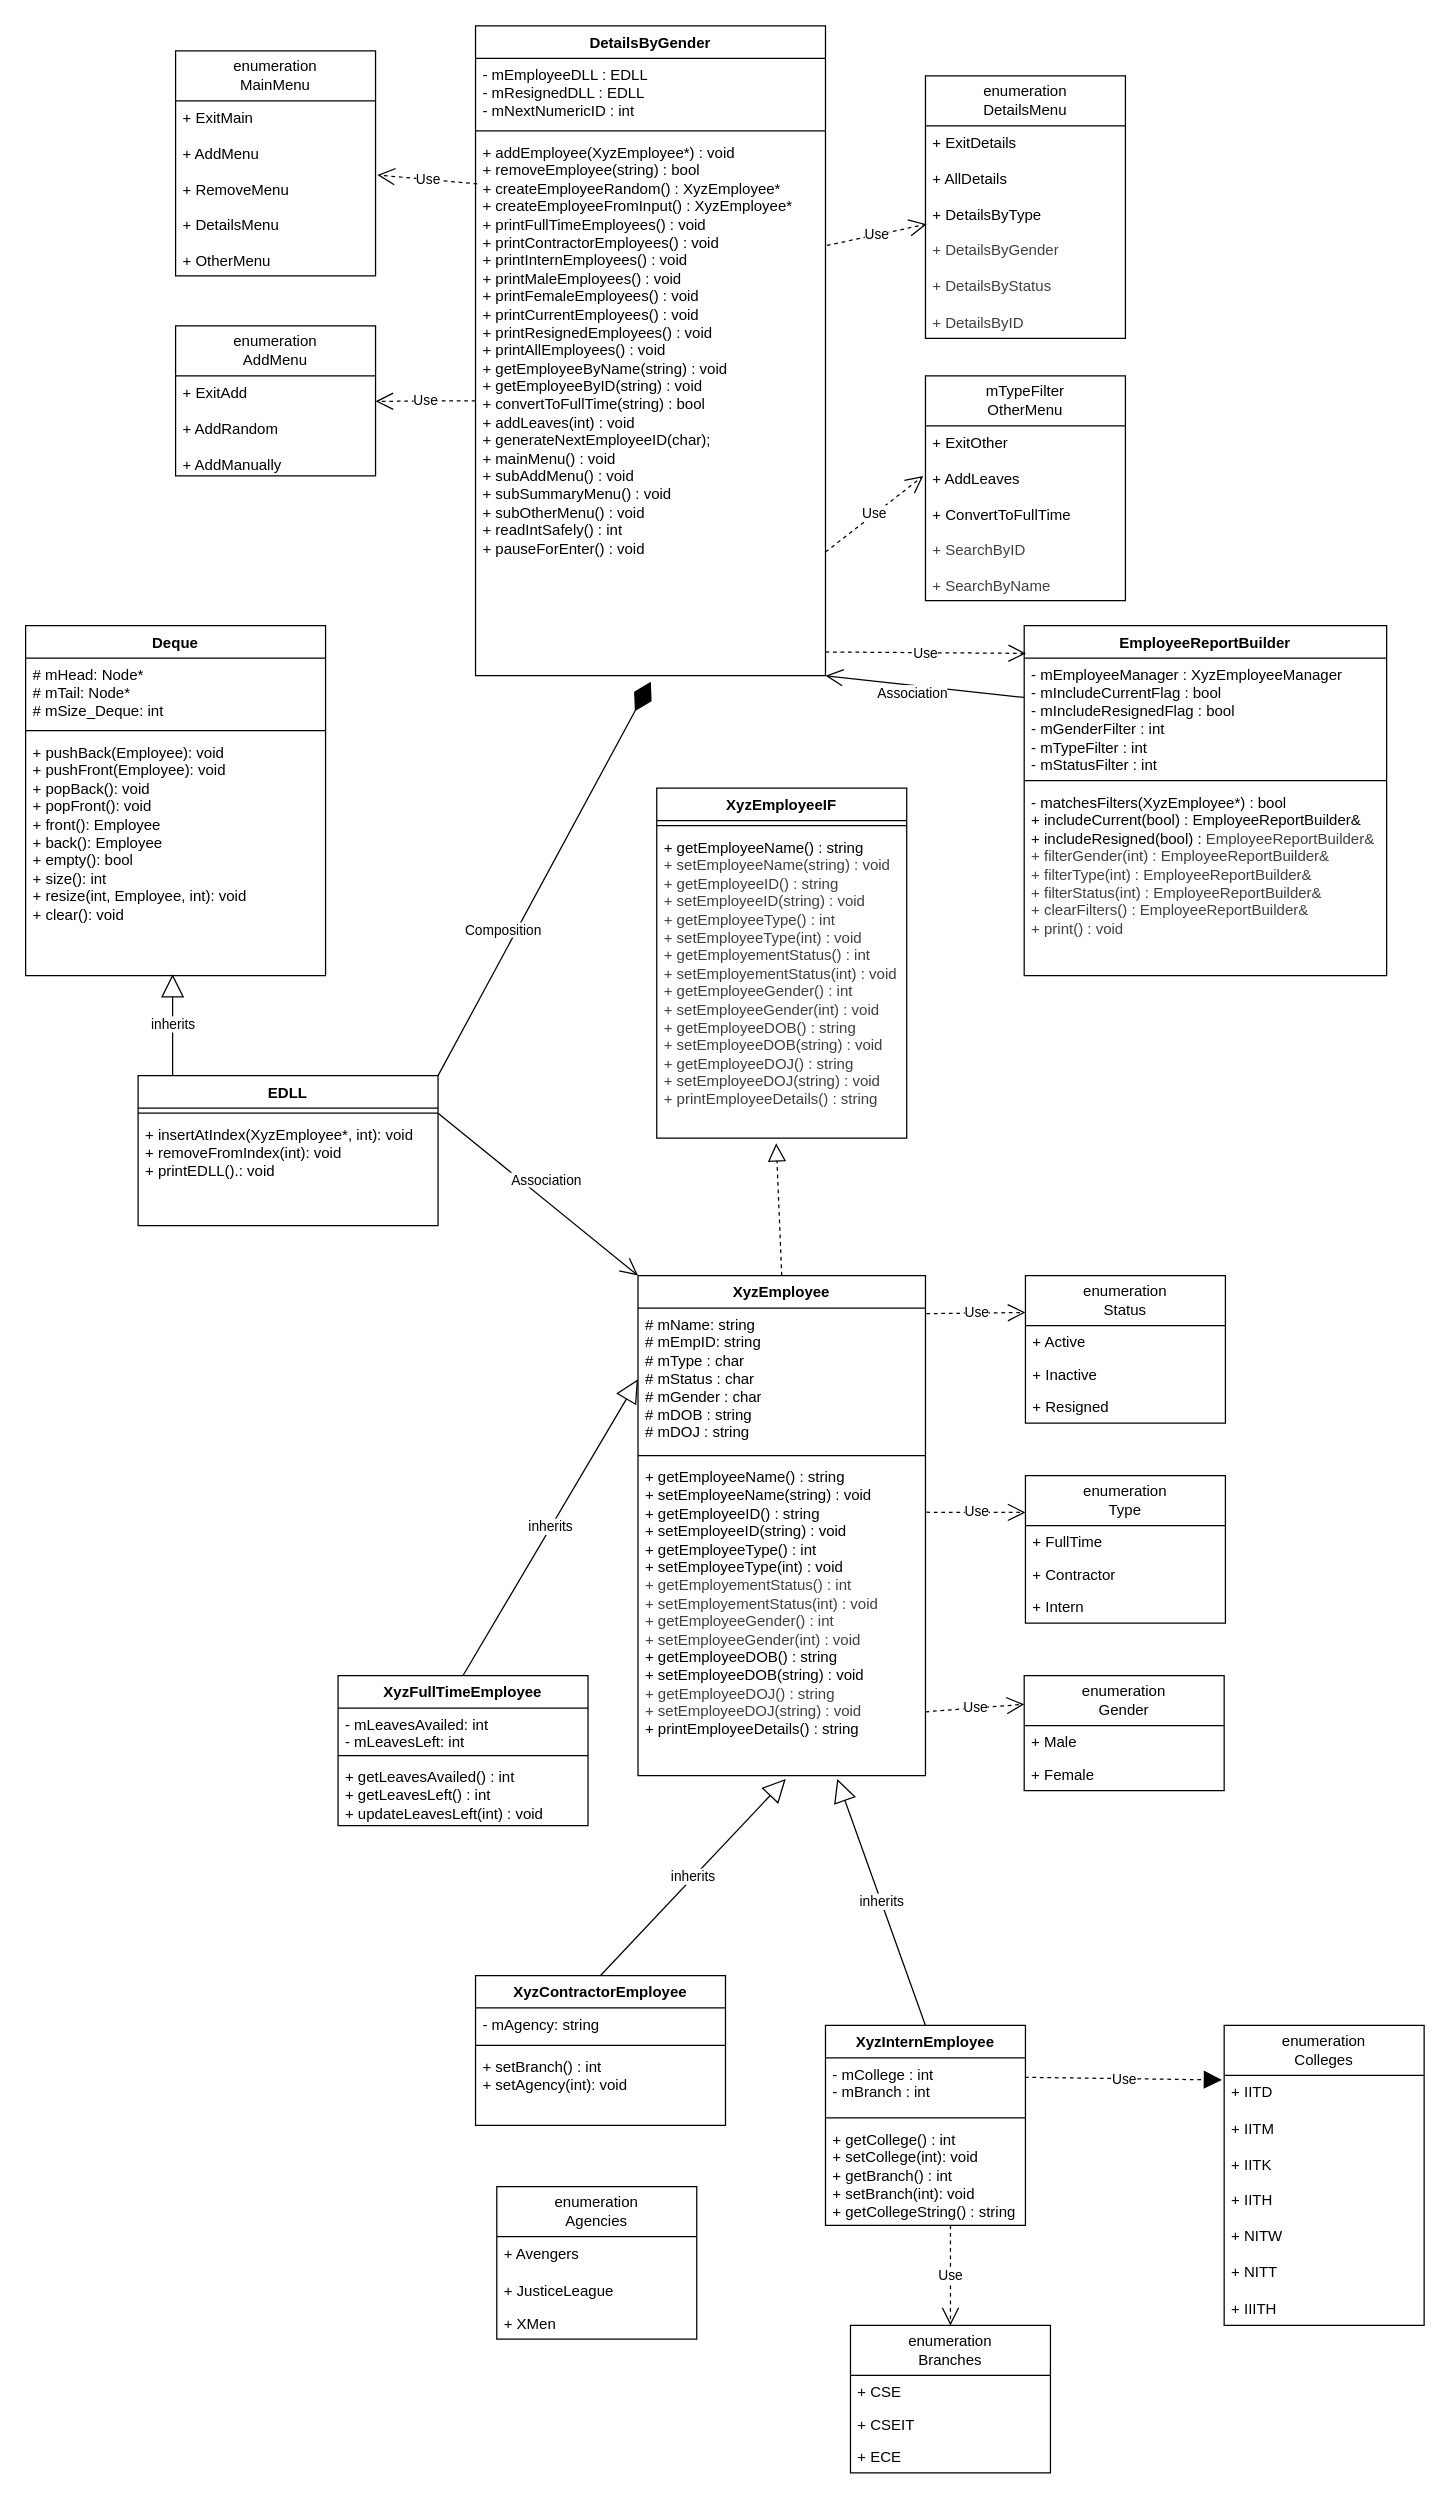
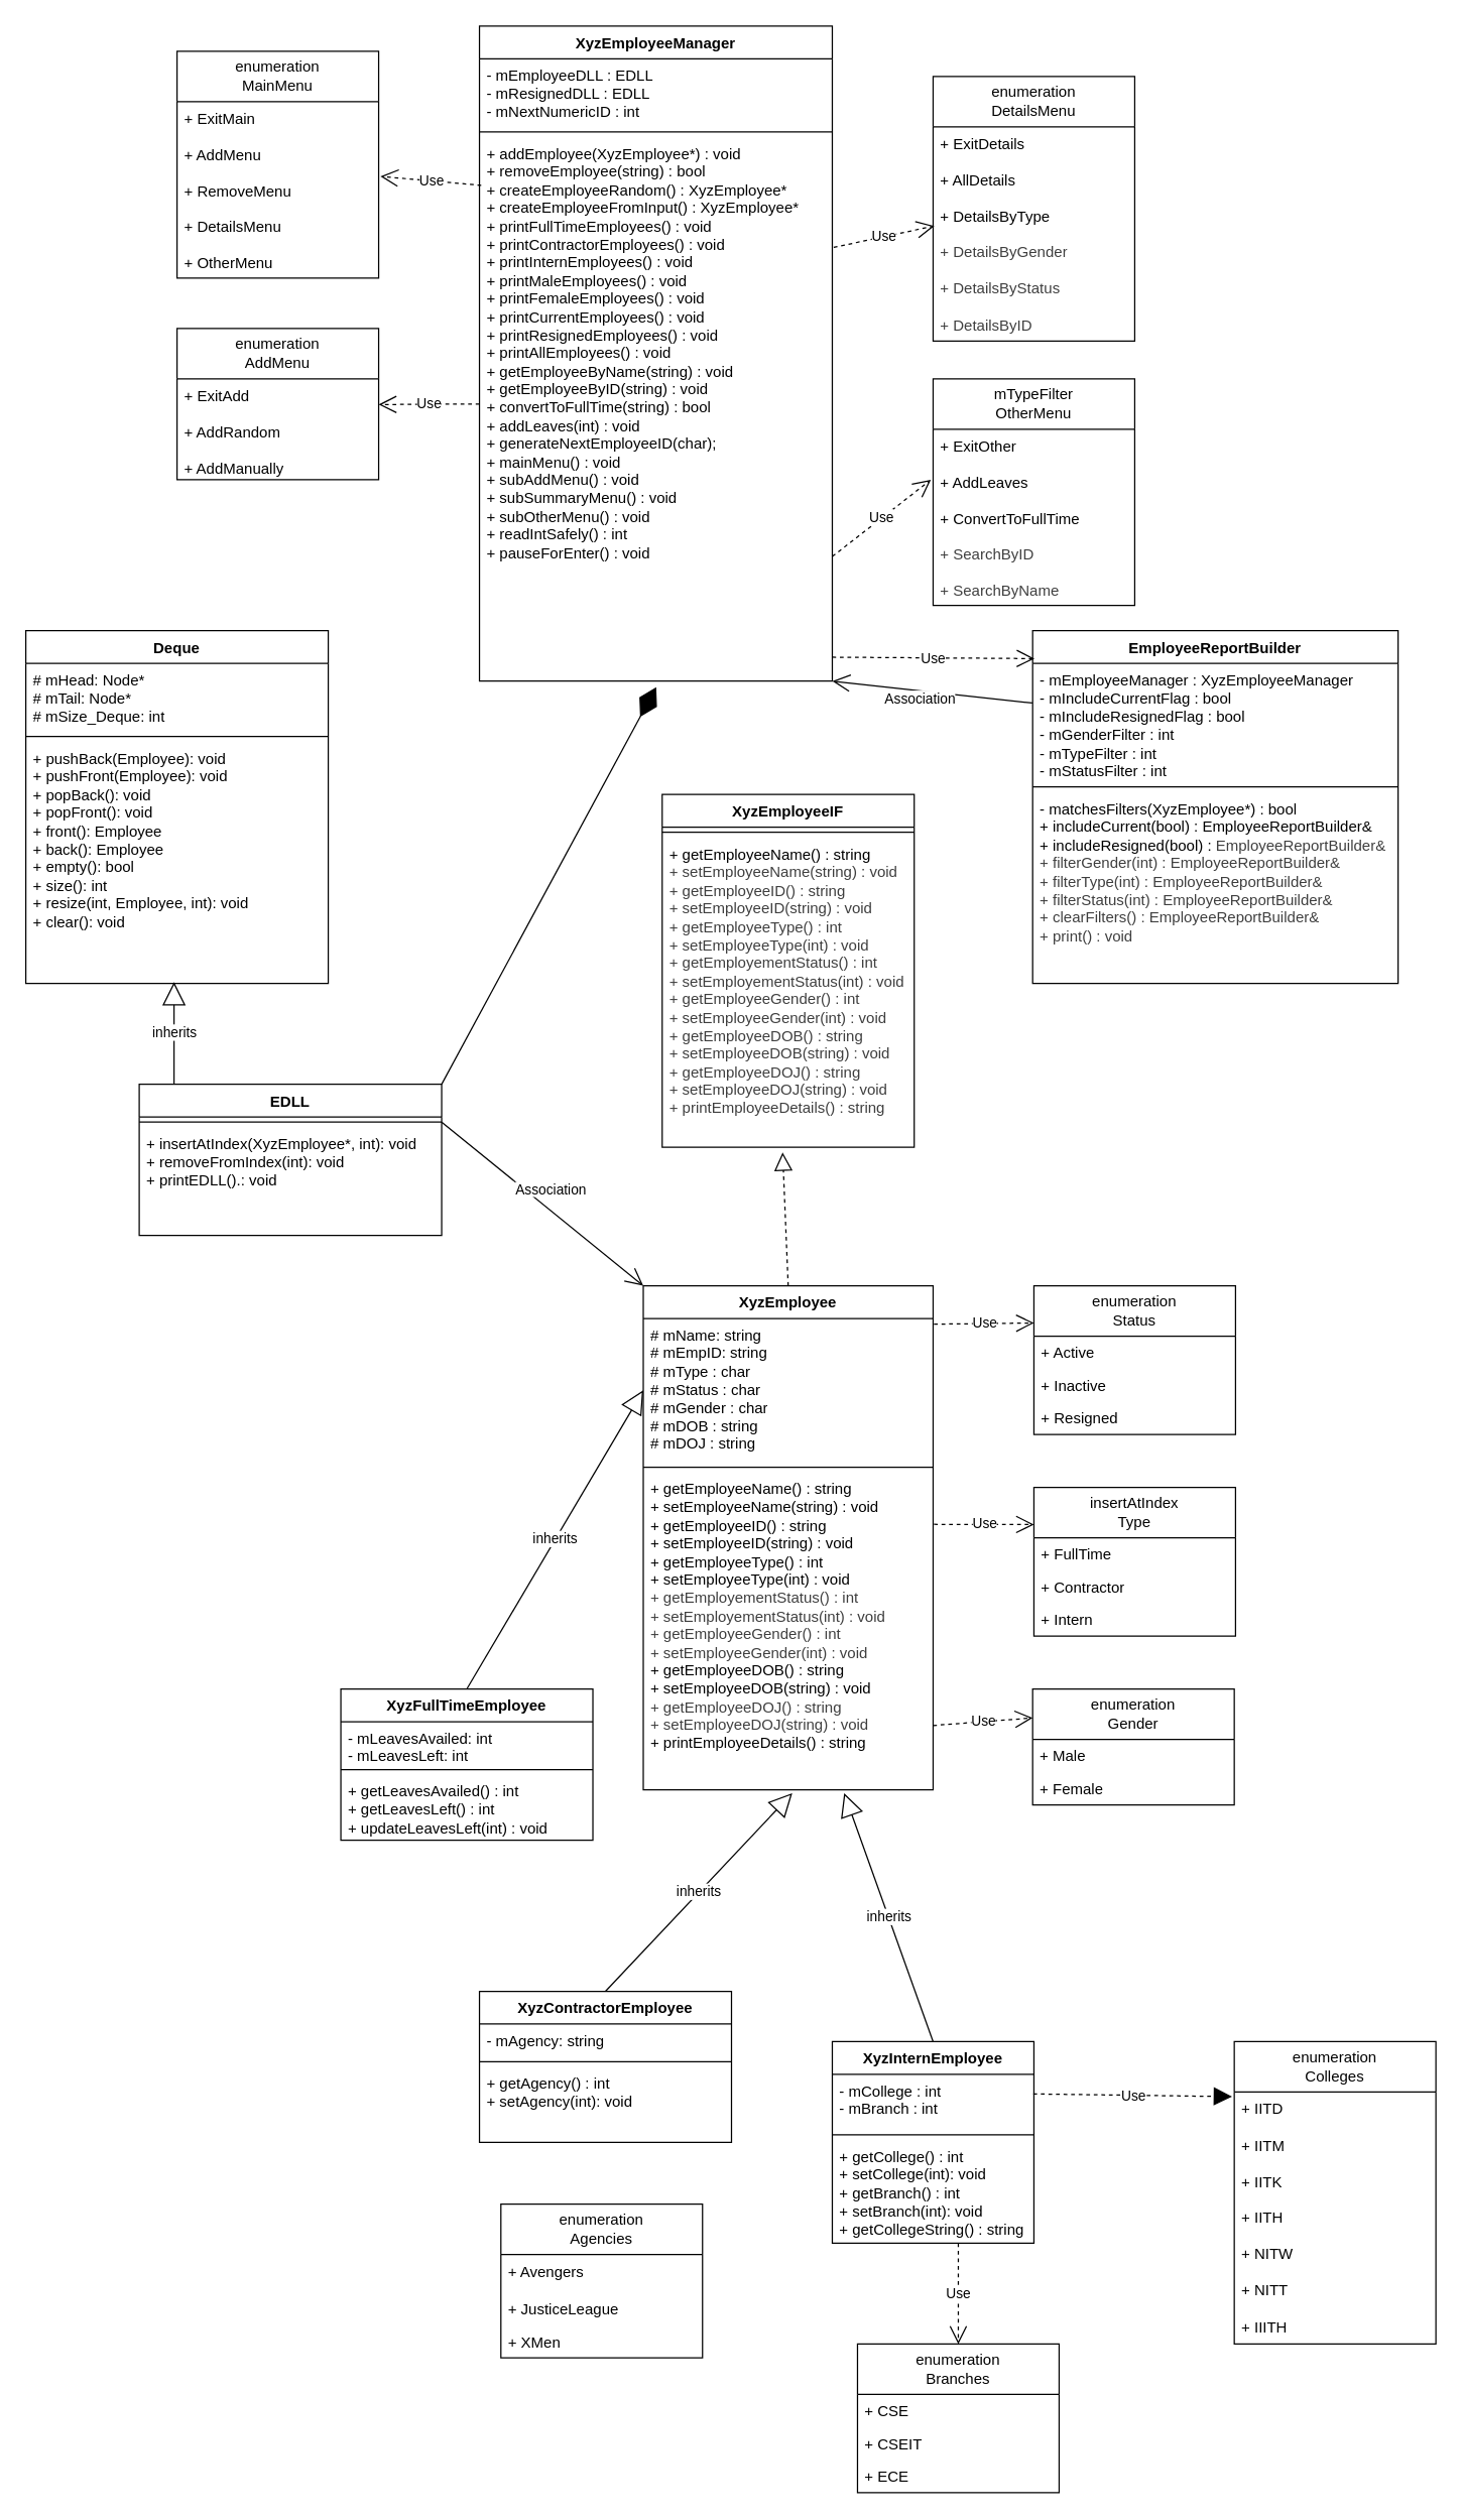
- <mxCell id="13" value="DetailsByGender" style="swimlane;fontStyle=1;align=center;verticalAlign=top;childLayout=stackLayout;horizontal=1;startSize=26;horizontalStack=0;resizeParent=1;resizeParentMax=0;resizeLast=0;collapsible=1;marginBottom=0;whiteSpace=wrap;html=1;" parent="1" vertex="1"><mxGeometry y="20" width="280" height="520" as="geometry" x="380" /></mxCell>
+ <mxCell id="13" value="XyzEmployeeManager" style="swimlane;fontStyle=1;align=center;verticalAlign=top;childLayout=stackLayout;horizontal=1;startSize=26;horizontalStack=0;resizeParent=1;resizeParentMax=0;resizeLast=0;collapsible=1;marginBottom=0;whiteSpace=wrap;html=1;" parent="1" vertex="1"><mxGeometry y="20" width="280" height="520" as="geometry" x="380" /></mxCell>
- <mxCell id="57" value="&lt;span style=&quot;color: rgb(0, 0, 0); font-family: Helvetica; font-size: 11px; font-style: normal; font-variant-ligatures: normal; font-variant-caps: normal; font-weight: 400; letter-spacing: normal; orphans: 2; text-align: center; text-indent: 0px; text-transform: none; widows: 2; word-spacing: 0px; -webkit-text-stroke-width: 0px; white-space: nowrap; background-color: rgb(255, 255, 255); text-decoration-thickness: initial; text-decoration-style: initial; text-decoration-color: initial; float: none; display: inline !important;&quot;&gt;Composition&lt;/span&gt;" style="text;whiteSpace=wrap;html=1;" parent="1" vertex="1"><mxGeometry x="370" y="730" width="70" height="40" as="geometry" /></mxCell>
- <mxCell id="58" value="enumeration&lt;div&gt;Type&lt;/div&gt;" style="swimlane;fontStyle=0;childLayout=stackLayout;horizontal=1;startSize=40;fillColor=none;horizontalStack=0;resizeParent=1;resizeParentMax=0;resizeLast=0;collapsible=1;marginBottom=0;whiteSpace=wrap;html=1;" parent="1" vertex="1"><mxGeometry x="820" y="1180" width="160" height="118" as="geometry" /></mxCell>
+ <mxCell id="58" value="insertAtIndex&lt;div&gt;Type&lt;/div&gt;" style="swimlane;fontStyle=0;childLayout=stackLayout;horizontal=1;startSize=40;fillColor=none;horizontalStack=0;resizeParent=1;resizeParentMax=0;resizeLast=0;collapsible=1;marginBottom=0;whiteSpace=wrap;html=1;" parent="1" vertex="1"><mxGeometry x="820" y="1180" width="160" height="118" as="geometry" /></mxCell>
- <mxCell id="28" value="+ setBranch() : int&lt;div&gt;+ setAgency(int): void&lt;/div&gt;" style="text;strokeColor=none;fillColor=none;align=left;verticalAlign=top;spacingLeft=4;spacingRight=4;overflow=hidden;rotatable=0;points=[[0,0.5],[1,0.5]];portConstraint=eastwest;whiteSpace=wrap;html=1;" parent="25" vertex="1"><mxGeometry y="60" width="200" height="60" as="geometry" /></mxCell>
+ <mxCell id="28" value="+ getAgency() : int&lt;div&gt;+ setAgency(int): void&lt;/div&gt;" style="text;strokeColor=none;fillColor=none;align=left;verticalAlign=top;spacingLeft=4;spacingRight=4;overflow=hidden;rotatable=0;points=[[0,0.5],[1,0.5]];portConstraint=eastwest;whiteSpace=wrap;html=1;" parent="25" vertex="1"><mxGeometry y="60" width="200" height="60" as="geometry" /></mxCell>
